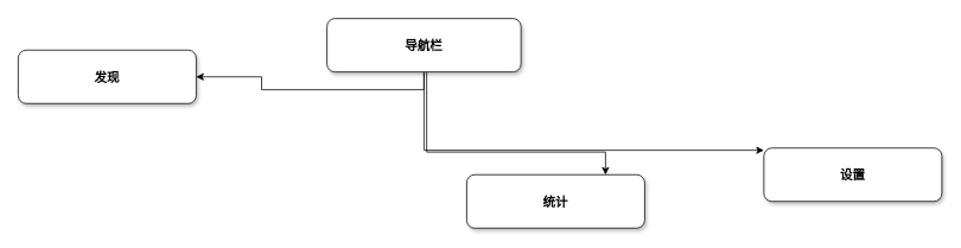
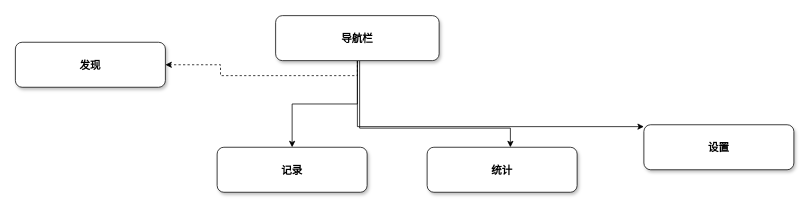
- <mxCell id="5" style="edgeStyle=orthogonalEdgeStyle;rounded=0;orthogonalLoop=1;jettySize=auto;html=1;exitX=0.5;exitY=1;exitDx=0;exitDy=0;" edge="1" parent="1" source="6" target="7"><mxGeometry relative="1" as="geometry"><mxPoint x="480" y="170" as="sourcePoint" /></mxGeometry></mxCell>
+ <mxCell id="5" style="edgeStyle=orthogonalEdgeStyle;rounded=0;orthogonalLoop=1;jettySize=auto;html=1;exitX=0.5;exitY=1;exitDx=0;exitDy=0;dashed=1;" edge="1" parent="1" source="6" target="7"><mxGeometry relative="1" as="geometry"><mxPoint x="480" y="170" as="sourcePoint" /></mxGeometry></mxCell>
+ <mxCell id="4" style="edgeStyle=orthogonalEdgeStyle;rounded=0;orthogonalLoop=1;jettySize=auto;html=1;" edge="1" parent="1" source="6" target="8"><mxGeometry relative="1" as="geometry" /></mxCell>
+ <mxCell id="8" value="记录" style="rounded=1;shadow=1;fontStyle=1;fontSize=14;" parent="1" vertex="1"><mxGeometry x="289" y="195.5" width="200" height="60" as="geometry" /></mxCell>
- <mxCell id="9" value="统计" style="rounded=1;shadow=1;fontStyle=1;fontSize=14;" parent="1" vertex="1"><mxGeometry x="524" y="195.5" width="200" height="60" as="geometry" /></mxCell>
+ <mxCell id="9" value="统计" style="rounded=1;shadow=1;fontStyle=1;fontSize=14;" parent="1" vertex="1"><mxGeometry x="569" y="195.5" width="200" height="60" as="geometry" /></mxCell>
